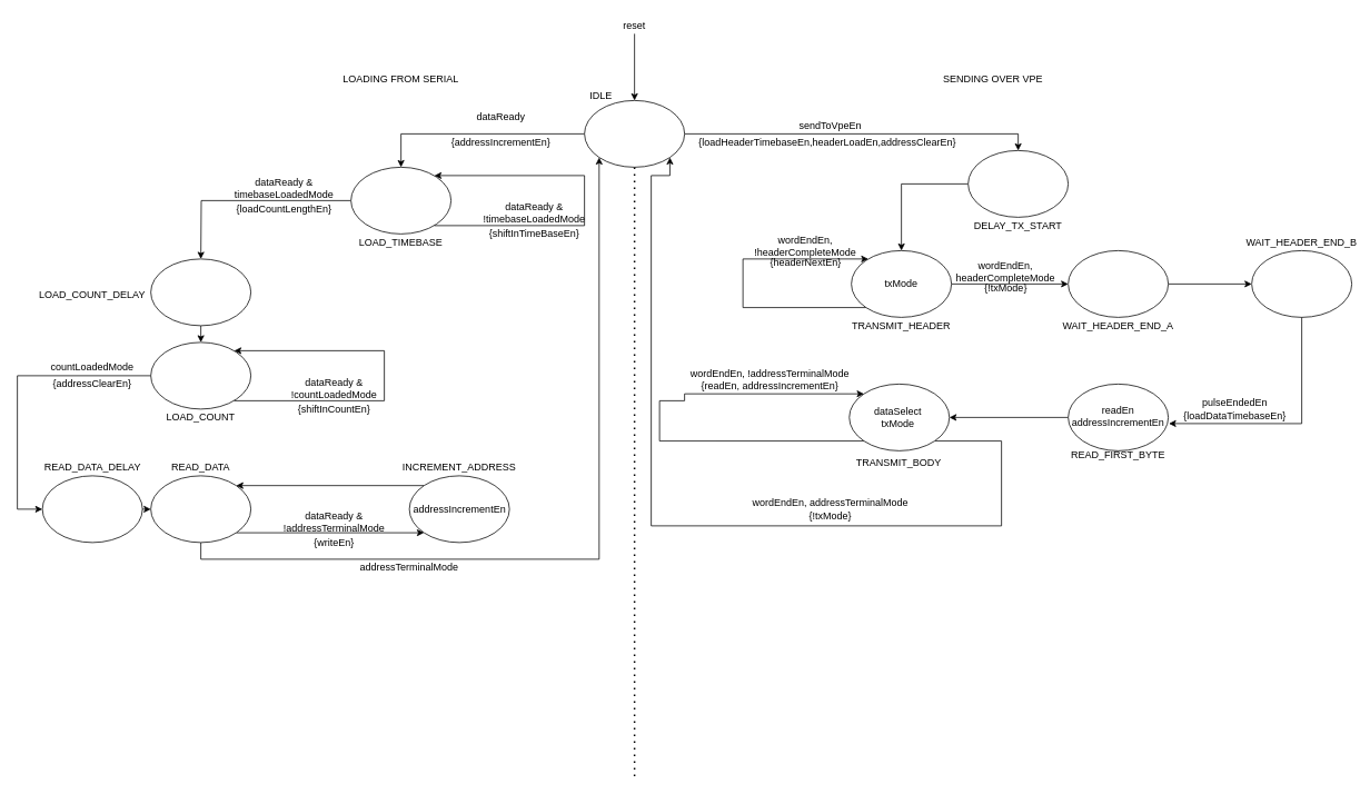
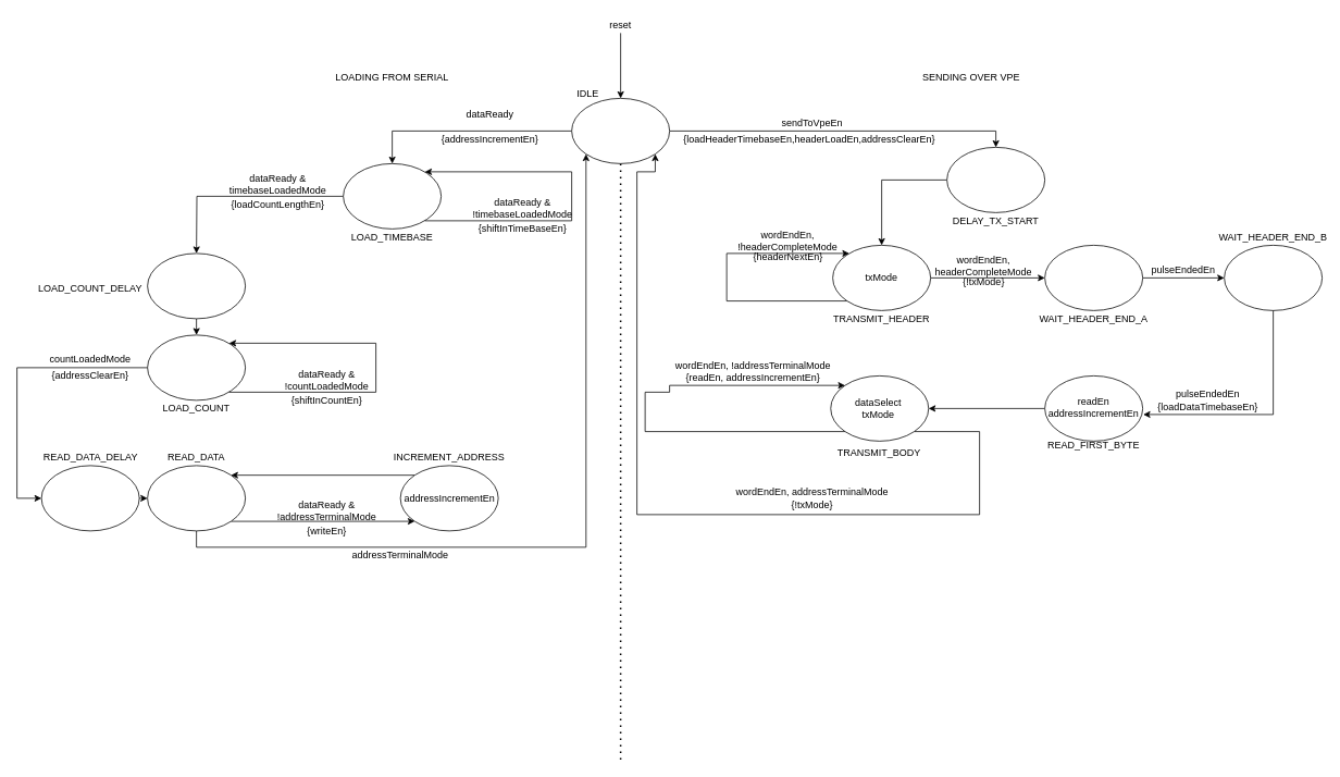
+ <mxCell id="77" value="pulseEndedEn" style="text;html=1;align=center;verticalAlign=middle;whiteSpace=wrap;rounded=0;" vertex="1" parent="1"><mxGeometry x="1405" y="320" width="90" height="20" as="geometry" /></mxCell>
